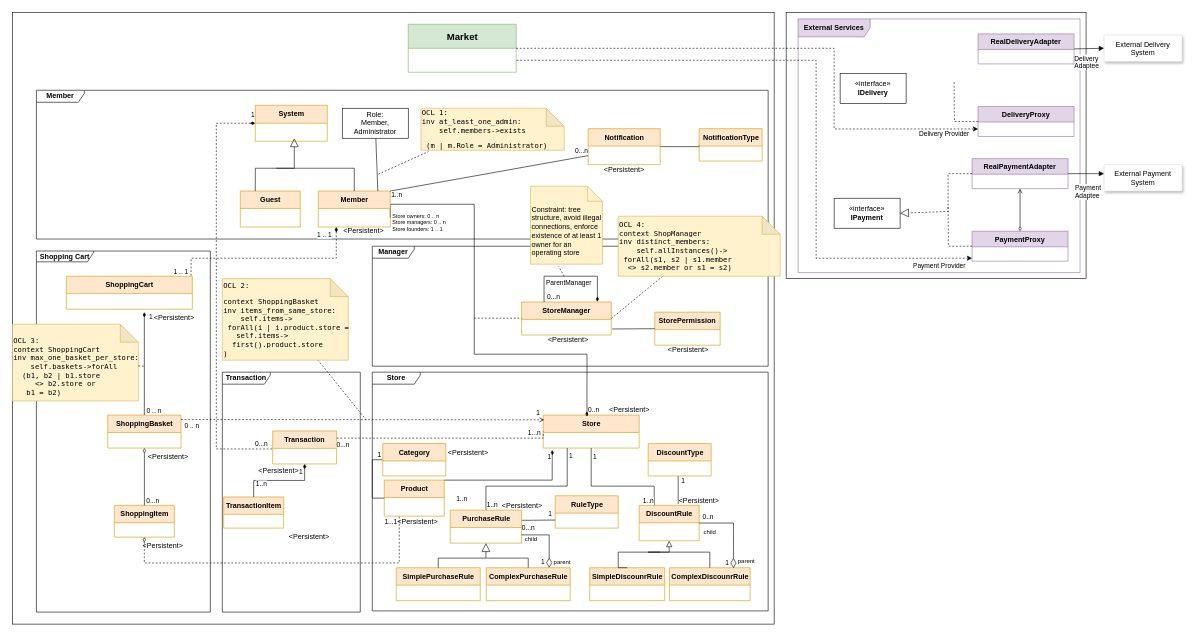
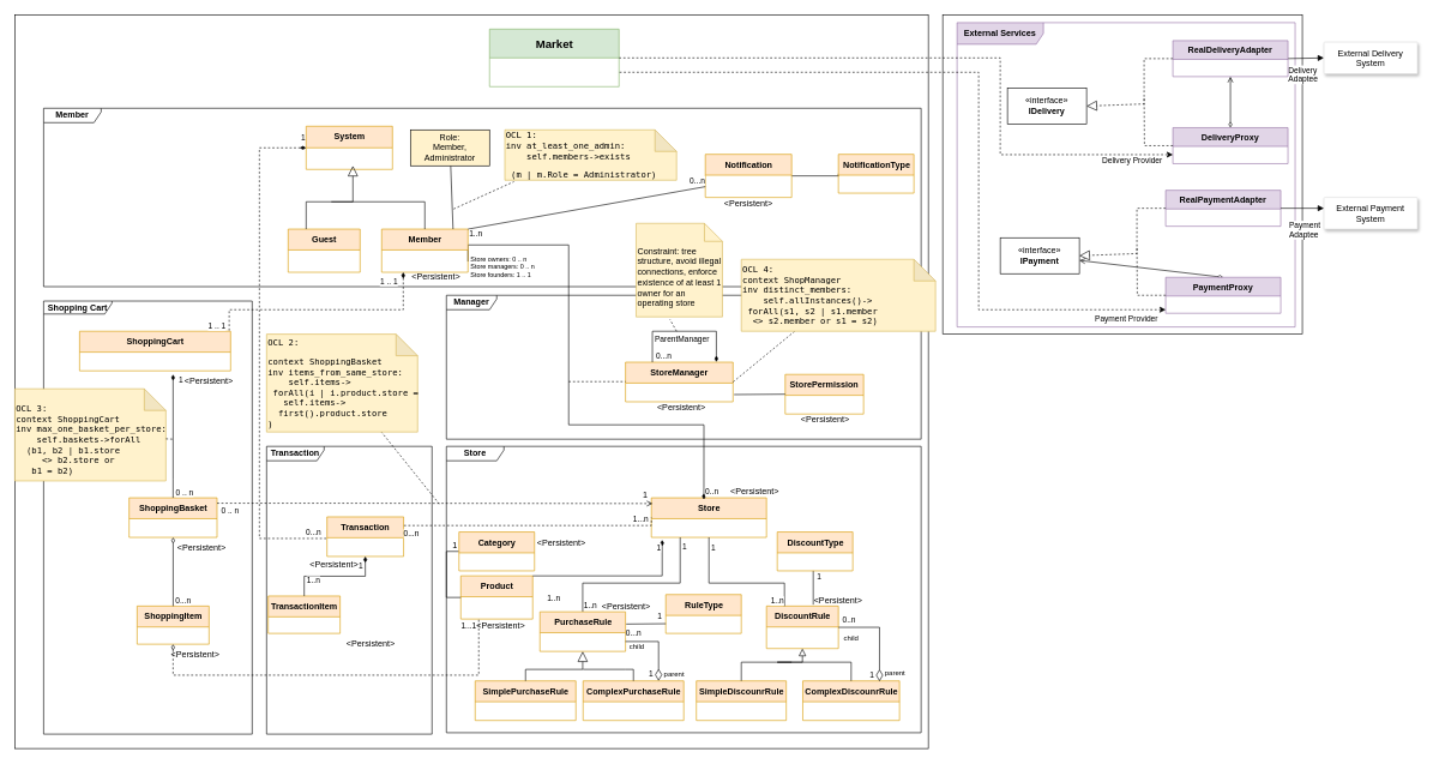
+ <mxCell id="73" value="" style="endArrow=block;dashed=1;endFill=0;endSize=12;html=1;rounded=0;entryX=1;entryY=0.5;entryDx=0;entryDy=0;exitX=0;exitY=0.5;exitDx=0;exitDy=0;" parent="68" source="69" target="70" edge="1"><mxGeometry width="160" relative="1" as="geometry"><mxPoint x="300" y="38" as="sourcePoint" /><mxPoint x="460" y="38" as="targetPoint" /><Array as="points"><mxPoint x="190" y="25" /><mxPoint x="190" y="68" /><mxPoint x="190" y="88" /></Array></mxGeometry></mxCell>
+ <mxCell id="71" style="rounded=0;orthogonalLoop=1;jettySize=auto;html=1;endArrow=open;endFill=0;startArrow=diamondThin;startFill=0;entryX=0.5;entryY=1;entryDx=0;entryDy=0;exitX=0.5;exitY=0;exitDx=0;exitDy=0;" parent="68" source="72" target="69" edge="1"><mxGeometry relative="1" as="geometry"><mxPoint x="310" y="58" as="targetPoint" /></mxGeometry></mxCell>
- <mxCell id="55" value="Role: &lt;br&gt;Member, Administrator" style="html=1;whiteSpace=wrap;" parent="1" vertex="1"><mxGeometry x="570" y="180" width="110" height="50" as="geometry" /></mxCell>
+ <mxCell id="55" value="Role: &lt;br&gt;Member, Administrator" style="html=1;whiteSpace=wrap;fillColor=#fff2cc;" parent="1" vertex="1"><mxGeometry x="570" y="180" width="110" height="50" as="geometry" /></mxCell>
- <mxCell id="78" style="rounded=0;orthogonalLoop=1;jettySize=auto;html=1;endArrow=open;endFill=0;startArrow=diamondThin;startFill=0;entryX=0.5;entryY=1;entryDx=0;entryDy=0;exitX=0.5;exitY=0;exitDx=0;exitDy=0;" parent="75" source="79" target="76" edge="1"><mxGeometry relative="1" as="geometry"><mxPoint x="310" y="58" as="targetPoint" /></mxGeometry></mxCell>
+ <mxCell id="78" style="rounded=0;orthogonalLoop=1;jettySize=auto;html=1;endArrow=open;endFill=0;startArrow=diamondThin;startFill=0;exitX=0.5;exitY=0;exitDx=0;exitDy=0;" parent="75" source="79" target="77" edge="1"><mxGeometry relative="1" as="geometry"><mxPoint x="310" y="58" as="targetPoint" /></mxGeometry></mxCell>
- <mxCell id="103" value="SimpleDiscounrRule" style="swimlane;fontStyle=1;align=center;verticalAlign=middle;childLayout=stackLayout;horizontal=1;startSize=29;horizontalStack=0;resizeParent=1;resizeParentMax=0;resizeLast=0;collapsible=0;marginBottom=0;html=1;fillColor=#ffe6cc;strokeColor=#d79b00;" parent="1" vertex="1"><mxGeometry x="982.5" y="946" width="125" height="55" as="geometry" /></mxCell>
+ <mxCell id="103" value="SimpleDiscounrRule" style="swimlane;fontStyle=1;align=center;verticalAlign=middle;childLayout=stackLayout;horizontal=1;startSize=29;horizontalStack=0;resizeParent=1;resizeParentMax=0;resizeLast=0;collapsible=0;marginBottom=0;html=1;fillColor=#ffe6cc;strokeColor=#d79b00;" parent="1" vertex="1"><mxGeometry x="967.5" y="946" width="125" height="55" as="geometry" /></mxCell>
